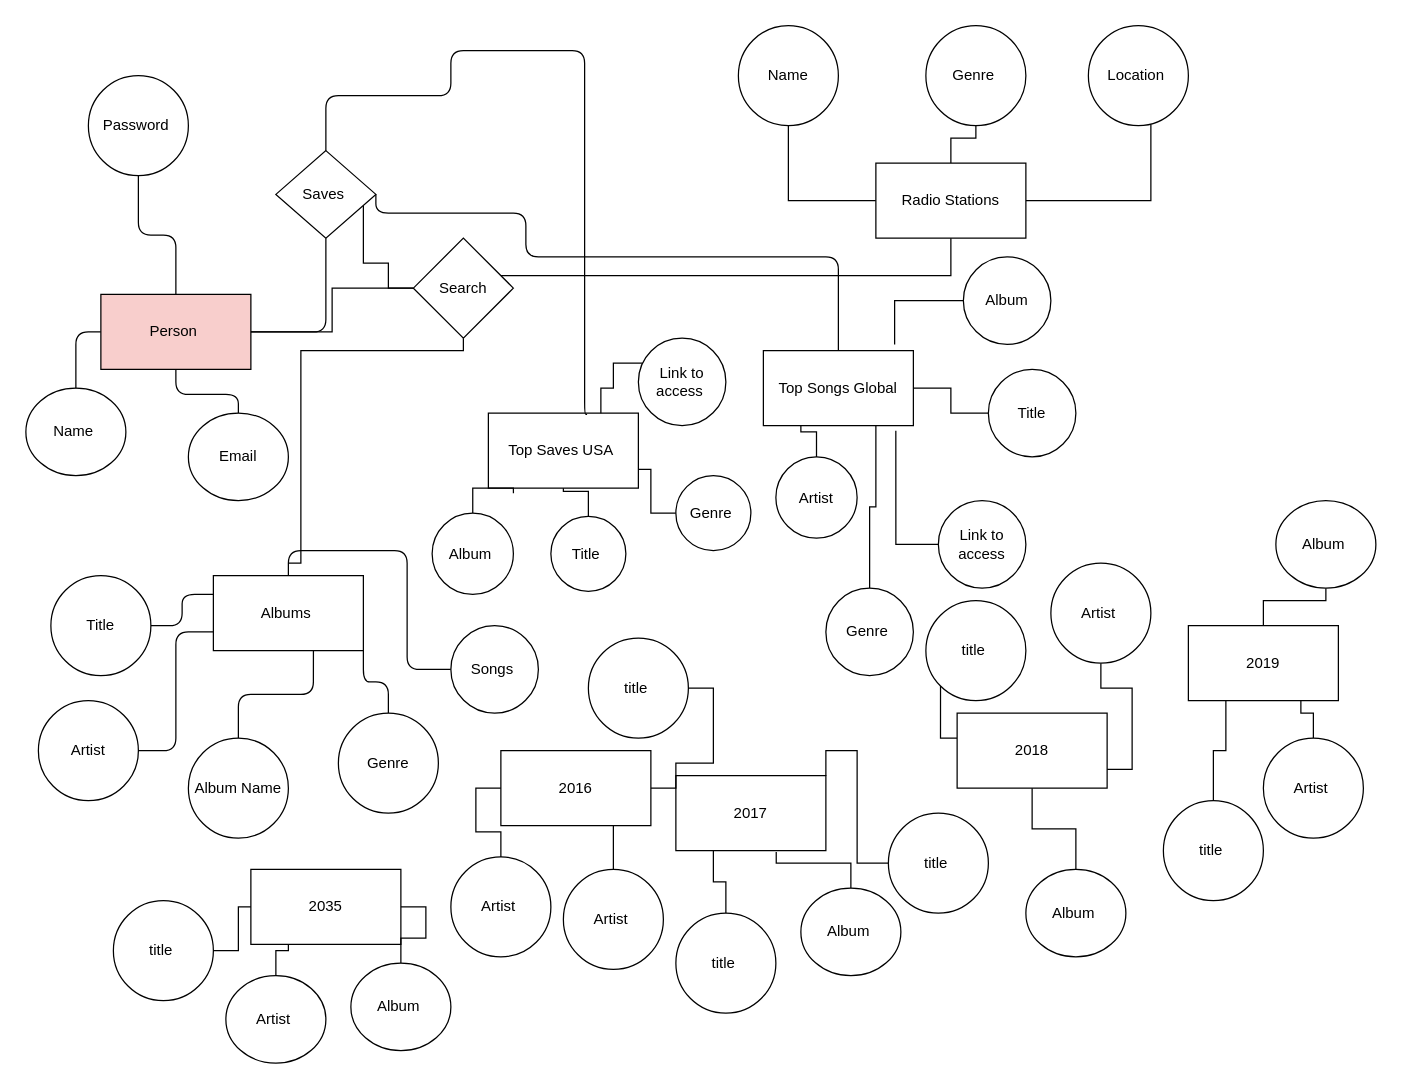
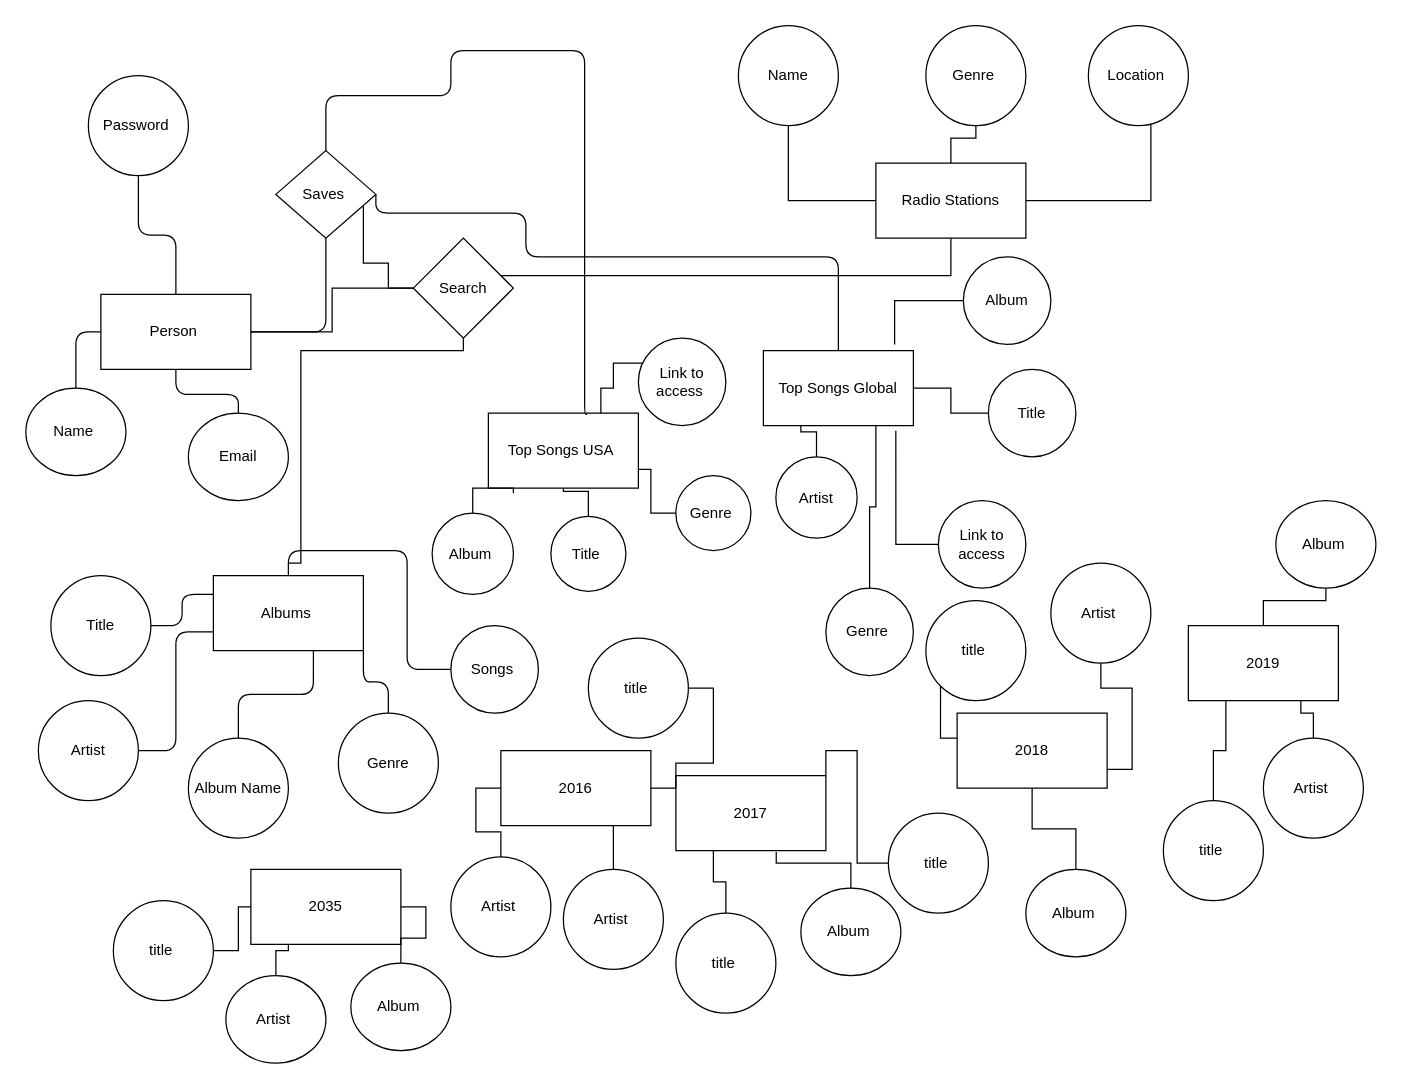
- <mxCell id="5" value="Person&amp;nbsp;" style="rounded=0;whiteSpace=wrap;html=1;fillColor=#f8cecc;" parent="1" vertex="1"><mxGeometry x="80" y="235" width="120" height="60" as="geometry" /></mxCell>
+ <mxCell id="5" value="Person&amp;nbsp;" style="rounded=0;whiteSpace=wrap;html=1;" parent="1" vertex="1"><mxGeometry x="80" y="235" width="120" height="60" as="geometry" /></mxCell>
- <mxCell id="8" value="Top Saves USA&amp;nbsp;" style="rounded=0;whiteSpace=wrap;html=1;" vertex="1" parent="1"><mxGeometry x="390" y="330" width="120" height="60" as="geometry" /></mxCell>
+ <mxCell id="8" value="Top Songs USA&amp;nbsp;" style="rounded=0;whiteSpace=wrap;html=1;" vertex="1" parent="1"><mxGeometry x="390" y="330" width="120" height="60" as="geometry" /></mxCell>
